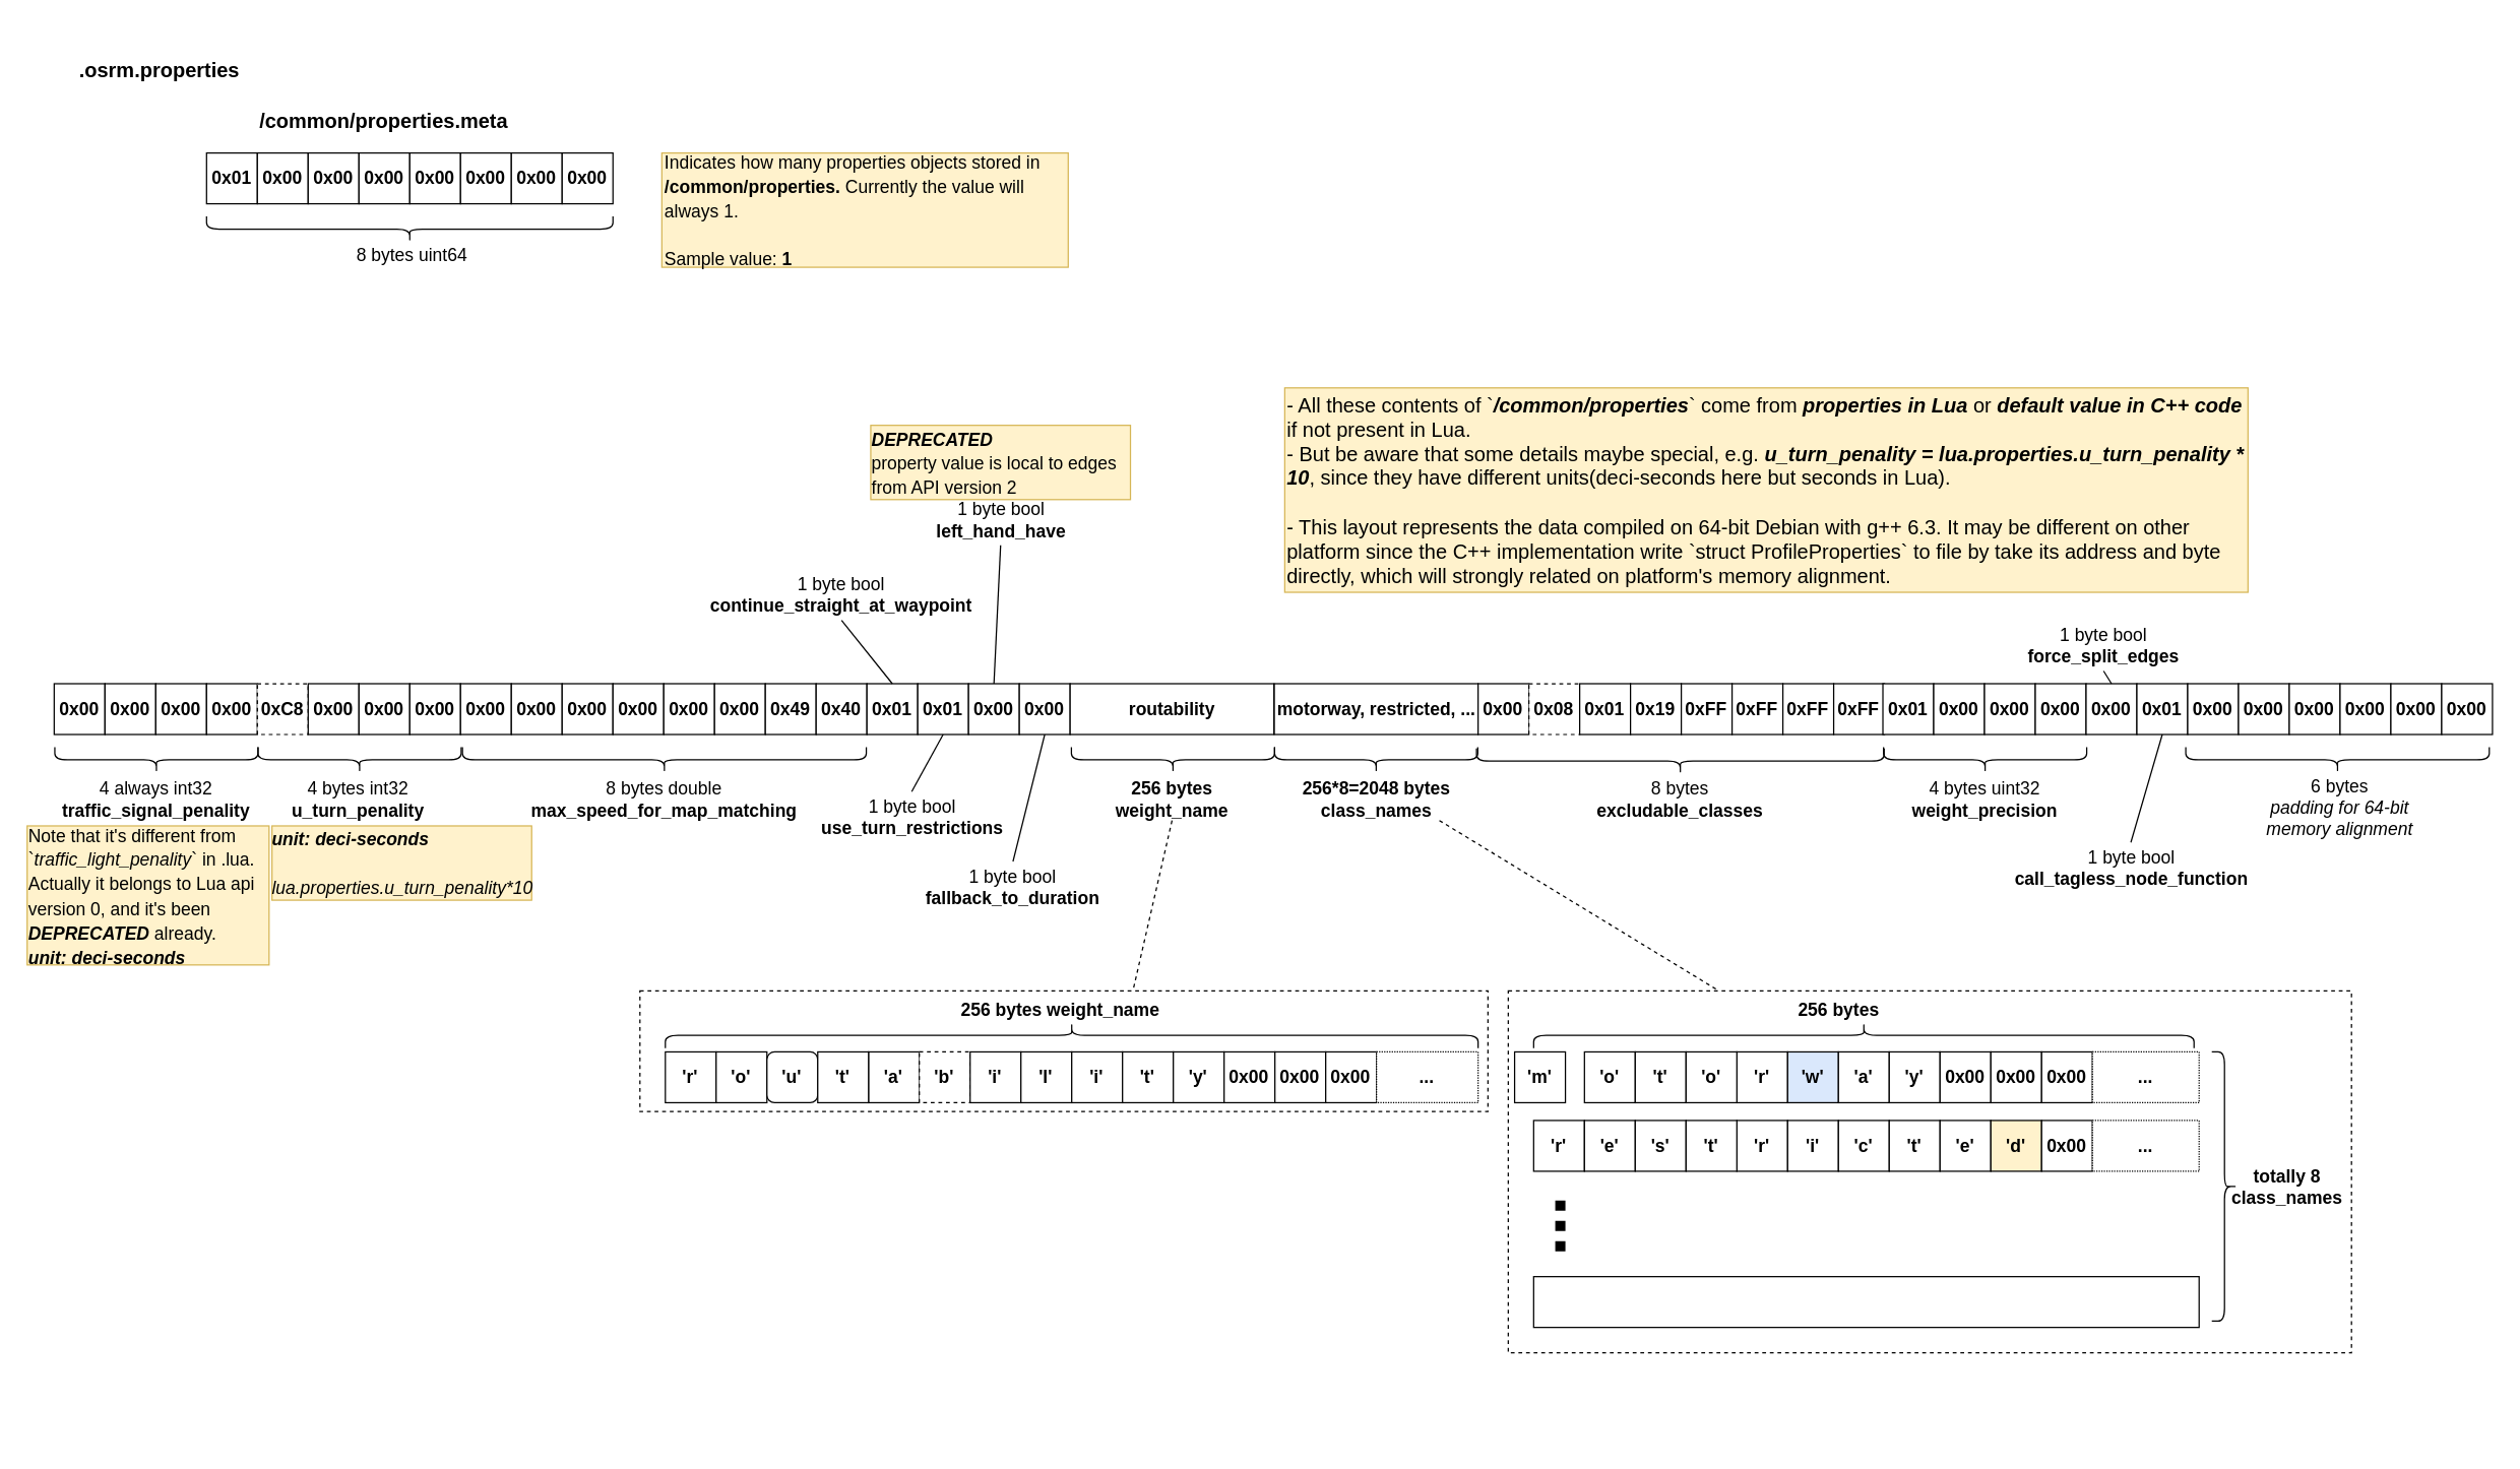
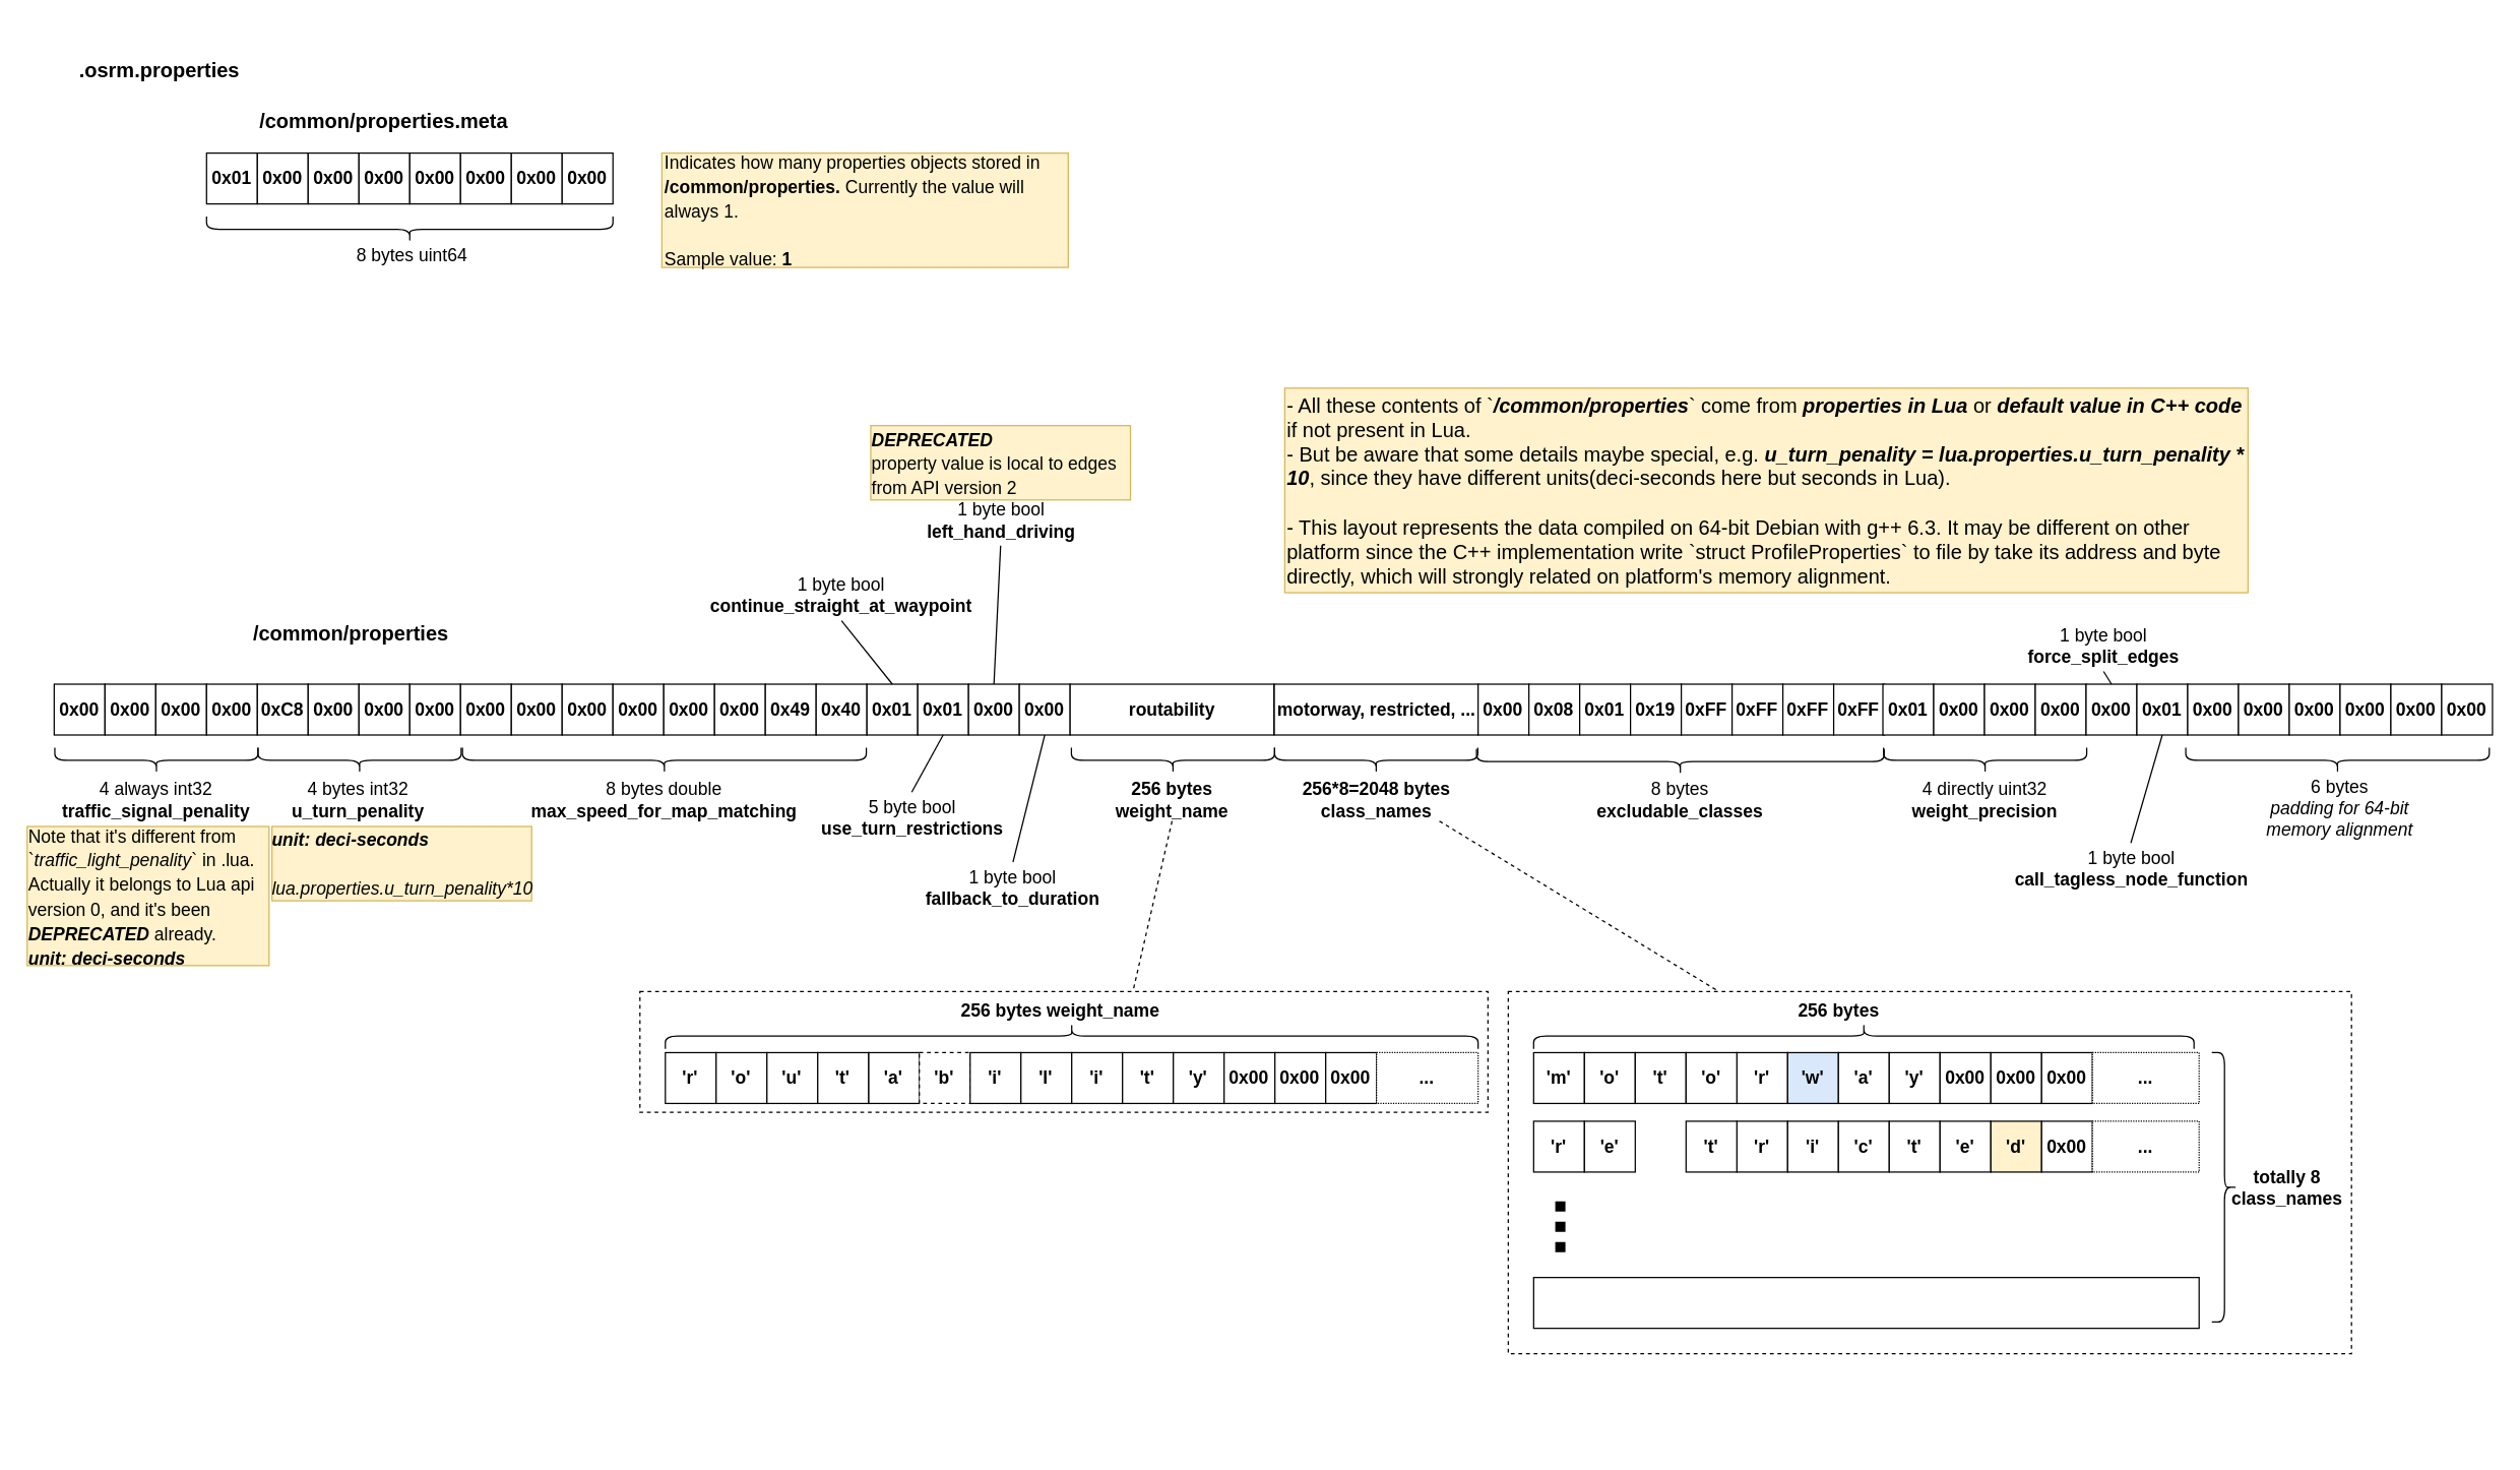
- <mxCell id="56" value="1 byte bool&lt;br&gt;&lt;b&gt;left_hand_have&lt;br&gt;&lt;/b&gt;" style="text;html=1;strokeColor=none;fillColor=none;align=center;verticalAlign=middle;whiteSpace=wrap;rounded=0;fontSize=14;" parent="1" vertex="1"><mxGeometry x="742.5" y="389" width="89.5" height="40" as="geometry" /></mxCell>
+ <mxCell id="56" value="1 byte bool&lt;br&gt;&lt;b&gt;left_hand_driving&lt;br&gt;&lt;/b&gt;" style="text;html=1;strokeColor=none;fillColor=none;align=center;verticalAlign=middle;whiteSpace=wrap;rounded=0;fontSize=14;" parent="1" vertex="1"><mxGeometry x="742.5" y="389" width="89.5" height="40" as="geometry" /></mxCell>
+ <mxCell id="16" value="/common/properties" style="text;html=1;strokeColor=none;fillColor=none;align=left;verticalAlign=middle;whiteSpace=wrap;rounded=0;fontSize=16;fontStyle=1" parent="1" vertex="1"><mxGeometry x="197" y="488" width="245" height="20" as="geometry" /></mxCell>
- <mxCell id="21" value="0xC8" style="rounded=0;whiteSpace=wrap;html=1;fontStyle=1;fontSize=14;dashed=1;" parent="1" vertex="1"><mxGeometry x="202" y="538" width="40" height="40" as="geometry" /></mxCell>
+ <mxCell id="21" value="0xC8" style="rounded=0;whiteSpace=wrap;html=1;fontStyle=1;fontSize=14;" parent="1" vertex="1"><mxGeometry x="202" y="538" width="40" height="40" as="geometry" /></mxCell>
- <mxCell id="62" value="0x08" style="rounded=0;whiteSpace=wrap;html=1;fontStyle=1;fontSize=14;dashed=1;" parent="1" vertex="1"><mxGeometry x="1203.25" y="538" width="40" height="40" as="geometry" /></mxCell>
+ <mxCell id="62" value="0x08" style="rounded=0;whiteSpace=wrap;html=1;fontStyle=1;fontSize=14;" parent="1" vertex="1"><mxGeometry x="1203.25" y="538" width="40" height="40" as="geometry" /></mxCell>
- <mxCell id="74" value="4 bytes uint32&lt;br&gt;&lt;b&gt;weight_precision&lt;br&gt;&lt;/b&gt;" style="text;html=1;strokeColor=none;fillColor=none;align=center;verticalAlign=middle;whiteSpace=wrap;rounded=0;fontSize=14;" parent="1" vertex="1"><mxGeometry x="1462.5" y="601.5" width="199" height="55" as="geometry" /></mxCell>
+ <mxCell id="74" value="4 directly uint32&lt;br&gt;&lt;b&gt;weight_precision&lt;br&gt;&lt;/b&gt;" style="text;html=1;strokeColor=none;fillColor=none;align=center;verticalAlign=middle;whiteSpace=wrap;rounded=0;fontSize=14;" parent="1" vertex="1"><mxGeometry x="1462.5" y="601.5" width="199" height="55" as="geometry" /></mxCell>
- <mxCell id="54" value="1 byte bool&lt;br&gt;&lt;b&gt;use_turn_restrictions&lt;br&gt;&lt;/b&gt;" style="text;html=1;strokeColor=none;fillColor=none;align=center;verticalAlign=middle;whiteSpace=wrap;rounded=0;fontSize=14;" parent="1" vertex="1"><mxGeometry x="672.5" y="623" width="89.5" height="40" as="geometry" /></mxCell>
+ <mxCell id="54" value="5 byte bool&lt;br&gt;&lt;b&gt;use_turn_restrictions&lt;br&gt;&lt;/b&gt;" style="text;html=1;strokeColor=none;fillColor=none;align=center;verticalAlign=middle;whiteSpace=wrap;rounded=0;fontSize=14;" parent="1" vertex="1"><mxGeometry x="672.5" y="623" width="89.5" height="40" as="geometry" /></mxCell>
- <mxCell id="97" value="'u'" style="whiteSpace=wrap;html=1;fontStyle=1;fontSize=14;rounded=1;" vertex="1" parent="1"><mxGeometry x="603.25" y="828" width="40" height="40" as="geometry" /></mxCell>
+ <mxCell id="97" value="'u'" style="rounded=0;whiteSpace=wrap;html=1;fontStyle=1;fontSize=14;" vertex="1" parent="1"><mxGeometry x="603.25" y="828" width="40" height="40" as="geometry" /></mxCell>
- <mxCell id="114" value="'m'" style="rounded=0;whiteSpace=wrap;html=1;fontStyle=1;fontSize=14;" vertex="1" parent="1"><mxGeometry x="1192" y="828" width="40" height="40" as="geometry" /></mxCell>
+ <mxCell id="114" value="'m'" style="rounded=0;whiteSpace=wrap;html=1;fontStyle=1;fontSize=14;" vertex="1" parent="1"><mxGeometry x="1207" y="828" width="40" height="40" as="geometry" /></mxCell>
- <mxCell id="130" value="'s'" style="rounded=0;whiteSpace=wrap;html=1;fontStyle=1;fontSize=14;" vertex="1" parent="1"><mxGeometry x="1287" y="882" width="40" height="40" as="geometry" /></mxCell>
